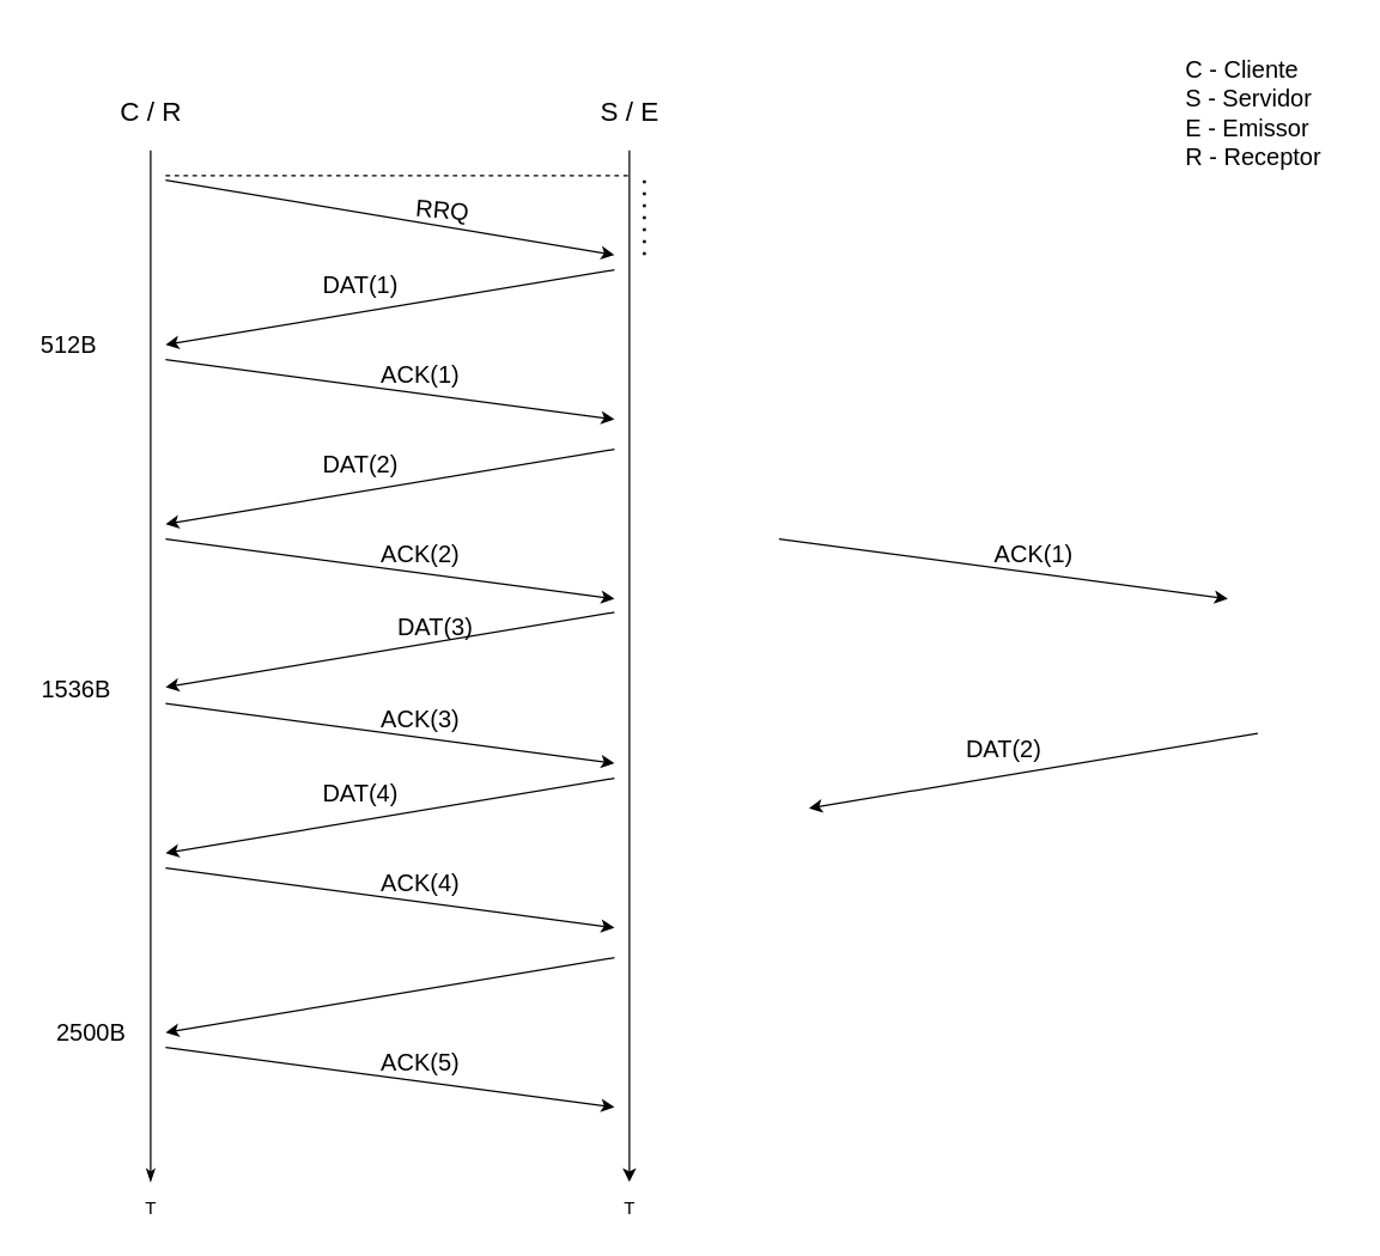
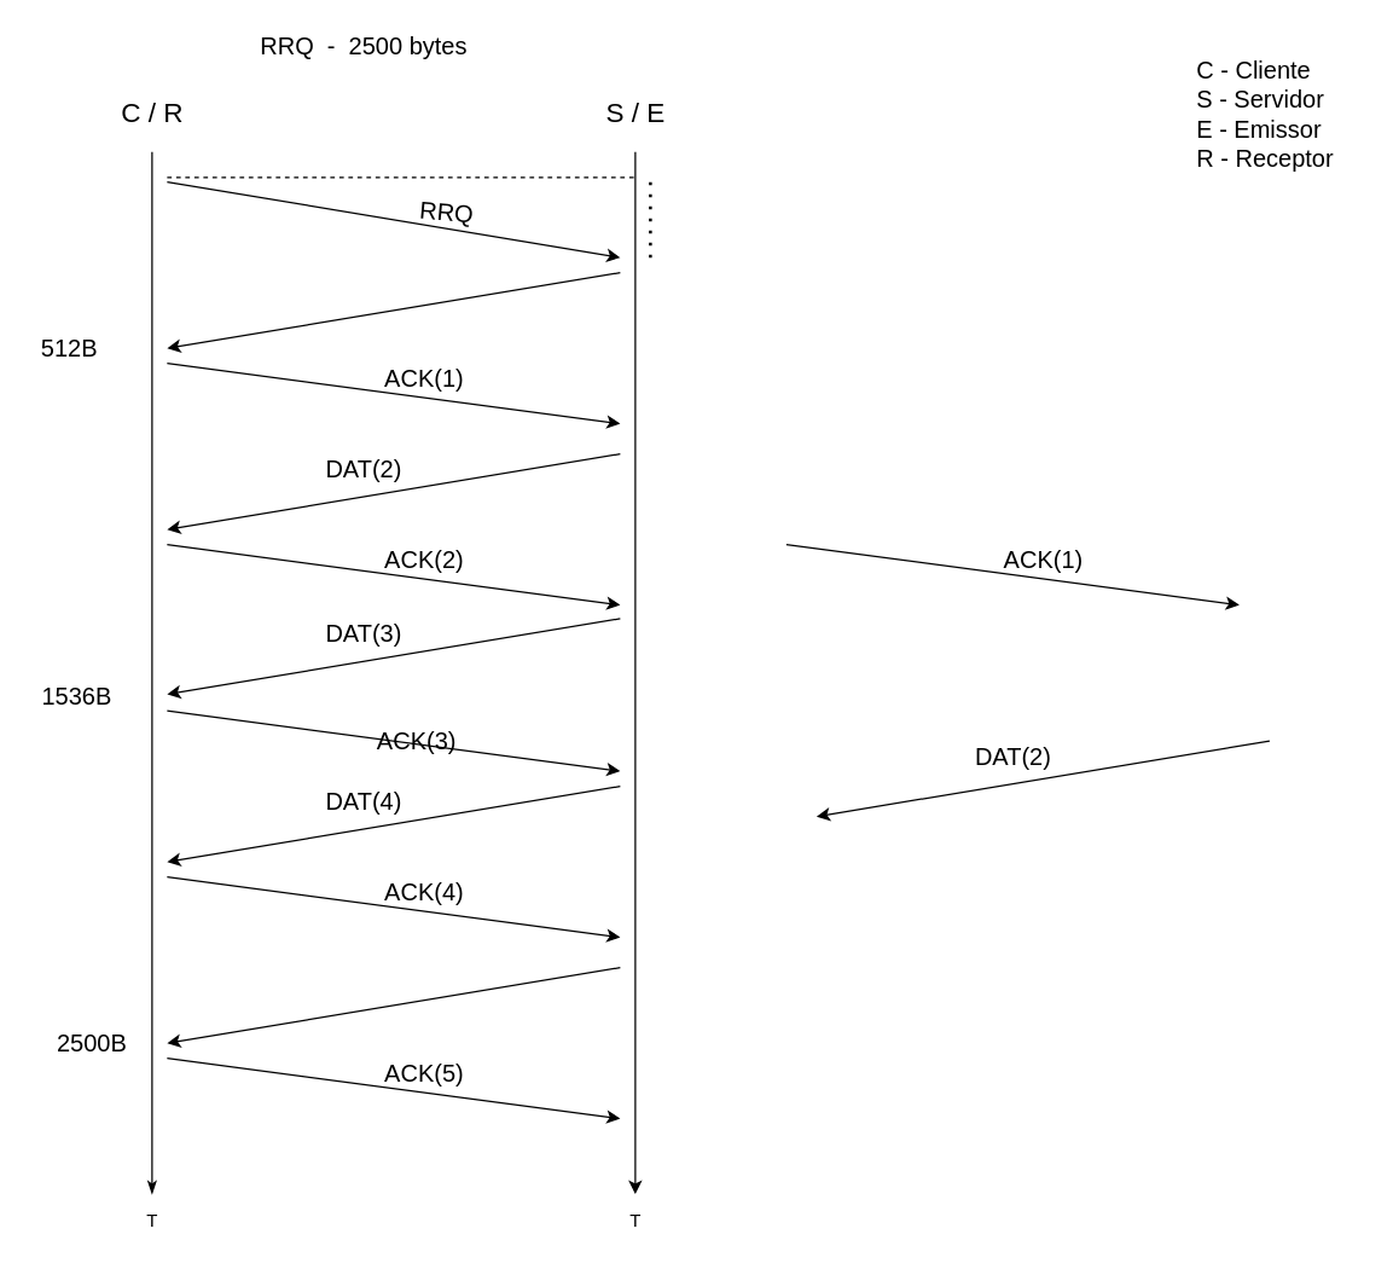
+ <mxCell id="9" value="RRQ&amp;nbsp; -&amp;nbsp; 2500 bytes" style="text;html=1;align=center;verticalAlign=middle;resizable=0;points=[];autosize=1;strokeColor=none;fillColor=none;fontSize=16;" parent="1" vertex="1"><mxGeometry x="165" width="150" height="20" as="geometry" y="20" /></mxCell>
- <mxCell id="15" value="DAT(1)" style="text;html=1;align=center;verticalAlign=middle;resizable=0;points=[];autosize=1;strokeColor=none;fillColor=none;fontSize=16;" parent="1" vertex="1"><mxGeometry x="205" y="180" width="70" height="20" as="geometry" /></mxCell>
- <mxCell id="26" value="DAT(3)" style="text;html=1;align=center;verticalAlign=middle;resizable=0;points=[];autosize=1;strokeColor=none;fillColor=none;fontSize=16;" parent="1" vertex="1"><mxGeometry x="255" y="409" width="70" height="20" as="geometry" /></mxCell>
+ <mxCell id="26" value="DAT(3)" style="text;html=1;align=center;verticalAlign=middle;resizable=0;points=[];autosize=1;strokeColor=none;fillColor=none;fontSize=16;" parent="1" vertex="1"><mxGeometry x="205" y="409" width="70" height="20" as="geometry" /></mxCell>
- <mxCell id="31" value="ACK(3)" style="text;html=1;align=center;verticalAlign=middle;resizable=0;points=[];autosize=1;strokeColor=none;fillColor=none;fontSize=16;" parent="1" vertex="1"><mxGeometry x="245" y="470" width="70" height="20" as="geometry" /></mxCell>
+ <mxCell id="31" value="ACK(3)" style="text;html=1;align=center;verticalAlign=middle;resizable=0;points=[];autosize=1;strokeColor=none;fillColor=none;fontSize=16;" parent="1" vertex="1"><mxGeometry x="240" y="480" width="70" height="20" as="geometry" /></mxCell>
